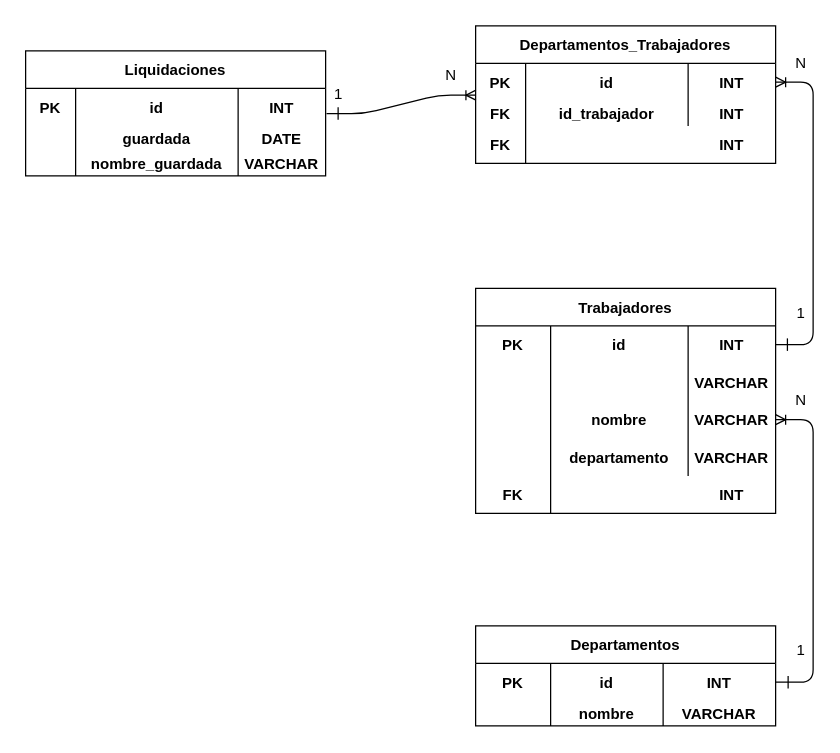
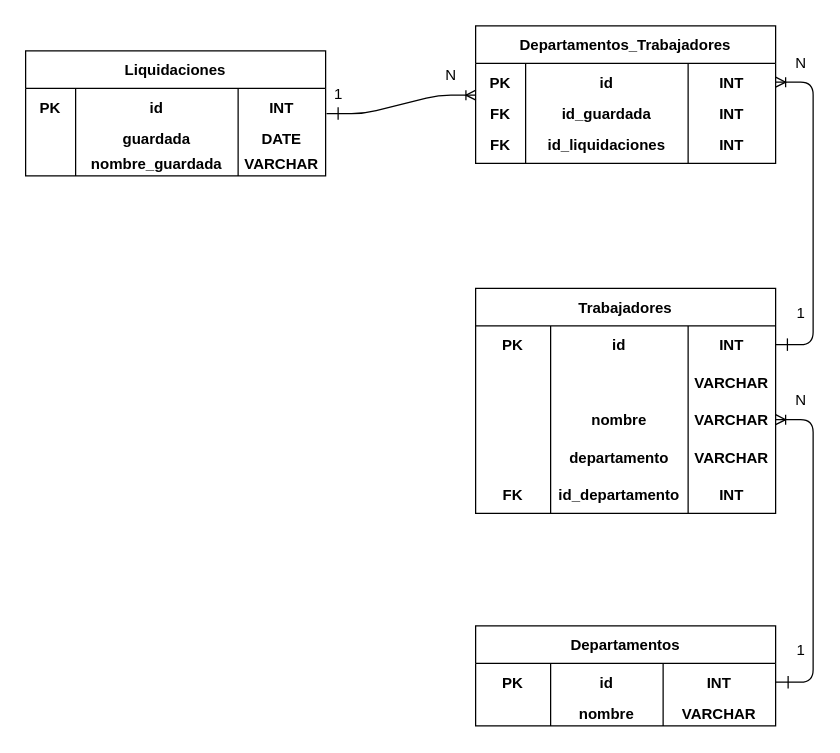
- <mxCell id="55" value="id_trabajador" style="shape=partialRectangle;connectable=0;fillColor=none;top=0;left=0;bottom=0;right=0;fontStyle=1;overflow=hidden;" vertex="1" parent="53"><mxGeometry x="40" width="130" height="20" as="geometry" /></mxCell>
+ <mxCell id="55" value="id_guardada" style="shape=partialRectangle;connectable=0;fillColor=none;top=0;left=0;bottom=0;right=0;fontStyle=1;overflow=hidden;" vertex="1" parent="53"><mxGeometry x="40" width="130" height="20" as="geometry" /></mxCell>
+ <mxCell id="59" value="id_liquidaciones" style="shape=partialRectangle;connectable=0;fillColor=none;top=0;left=0;bottom=0;right=0;fontStyle=1;overflow=hidden;" vertex="1" parent="57"><mxGeometry x="40" width="130" height="30" as="geometry" /></mxCell>
+ <mxCell id="20" value="id_departamento" style="shape=partialRectangle;connectable=0;fillColor=none;top=0;left=0;bottom=0;right=0;fontStyle=1;overflow=hidden;" vertex="1" parent="18"><mxGeometry x="60.0" width="110.0" height="30" as="geometry" /></mxCell>
